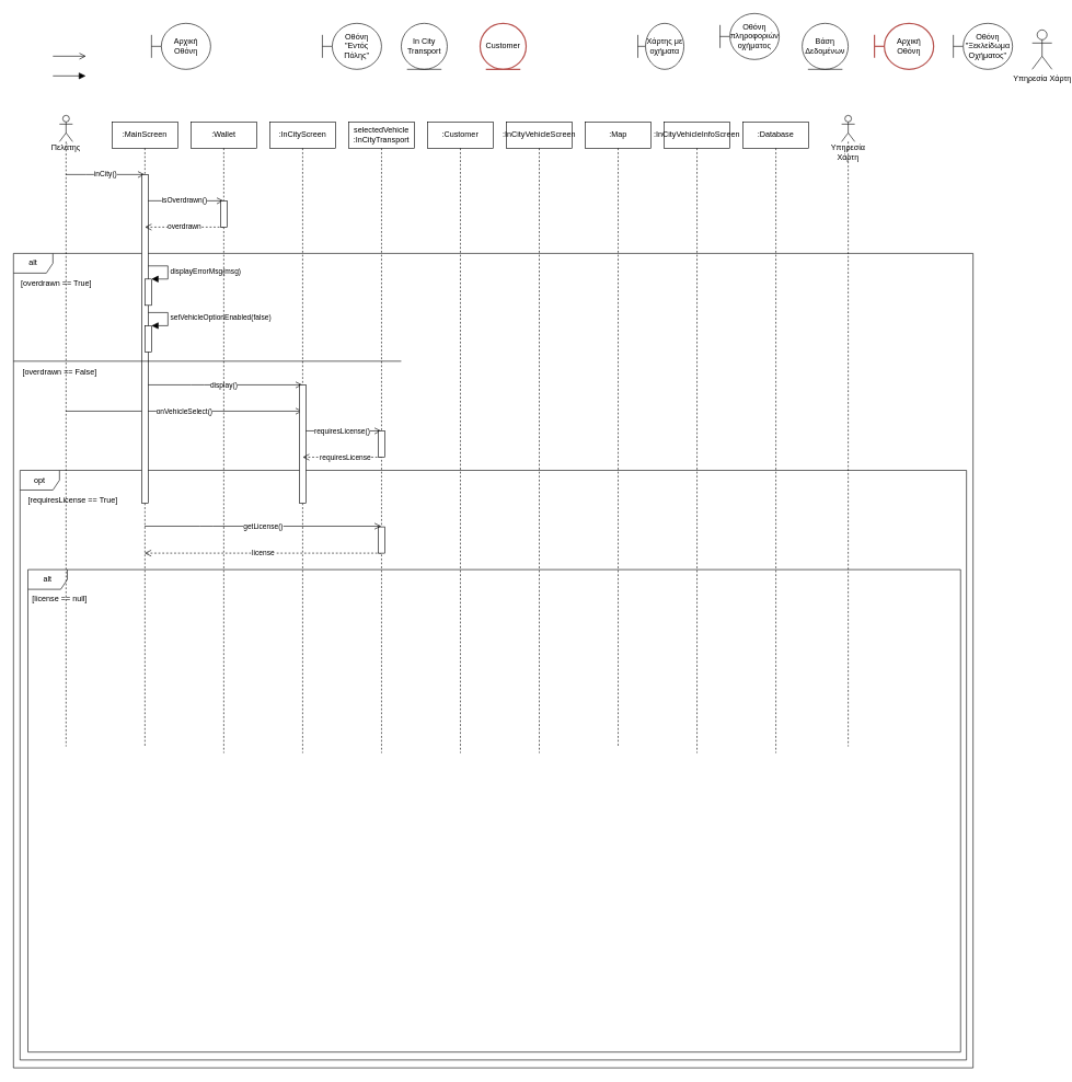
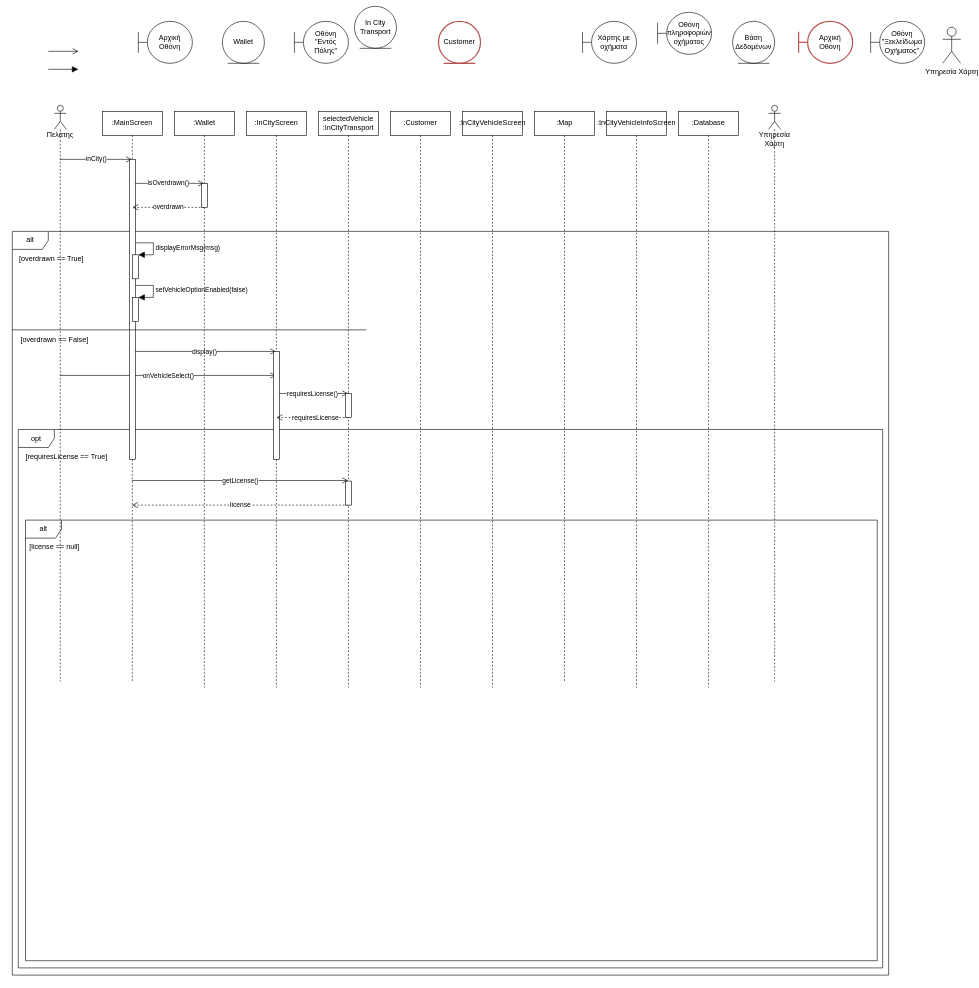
+ <mxCell id="8" value="Wallet" style="ellipse;shape=umlEntity;whiteSpace=wrap;html=1;" vertex="1" parent="1"><mxGeometry x="370" y="35" width="70" height="70" as="geometry" /></mxCell>
- <mxCell id="10" value="In City Transport" style="ellipse;shape=umlEntity;whiteSpace=wrap;html=1;fillColor=default;strokeColor=default;strokeWidth=1;" vertex="1" parent="1"><mxGeometry x="610" y="35" width="70" height="70" as="geometry" /></mxCell>
+ <mxCell id="10" value="In City Transport" style="ellipse;shape=umlEntity;whiteSpace=wrap;html=1;fillColor=default;strokeColor=default;strokeWidth=1;" vertex="1" parent="1"><mxGeometry x="590" y="10" width="70" height="70" as="geometry" /></mxCell>
- <mxCell id="14" value="Χάρτης με οχήματα" style="shape=umlBoundary;whiteSpace=wrap;html=1;" vertex="1" parent="1"><mxGeometry x="970" y="35" width="70" height="70" as="geometry" /></mxCell>
+ <mxCell id="14" value="Χάρτης με οχήματα" style="shape=umlBoundary;whiteSpace=wrap;html=1;" vertex="1" parent="1"><mxGeometry x="970" y="35" width="90" height="70" as="geometry" /></mxCell>
